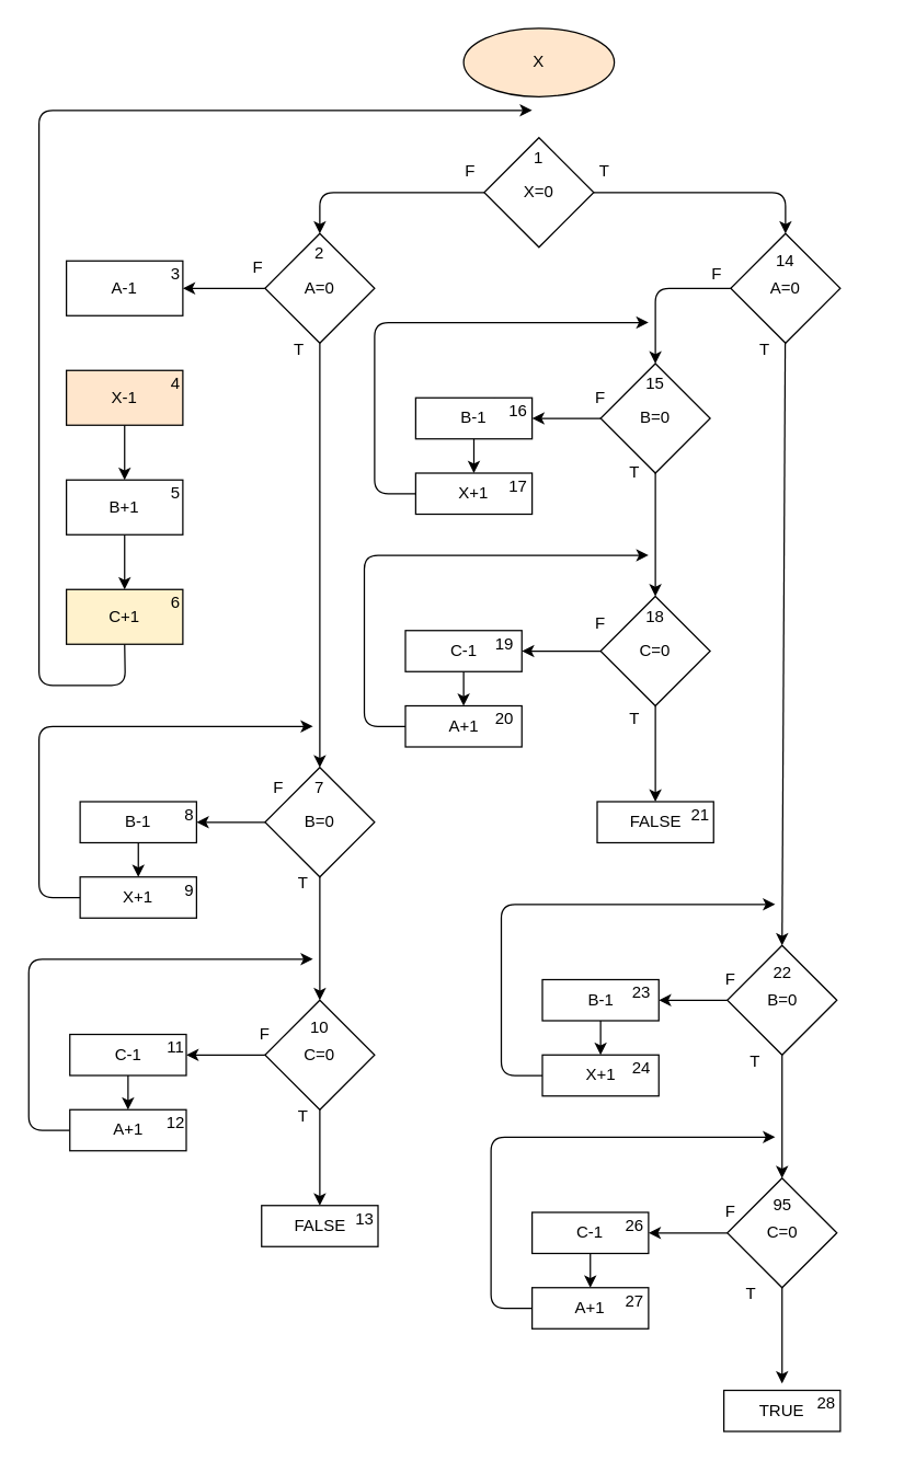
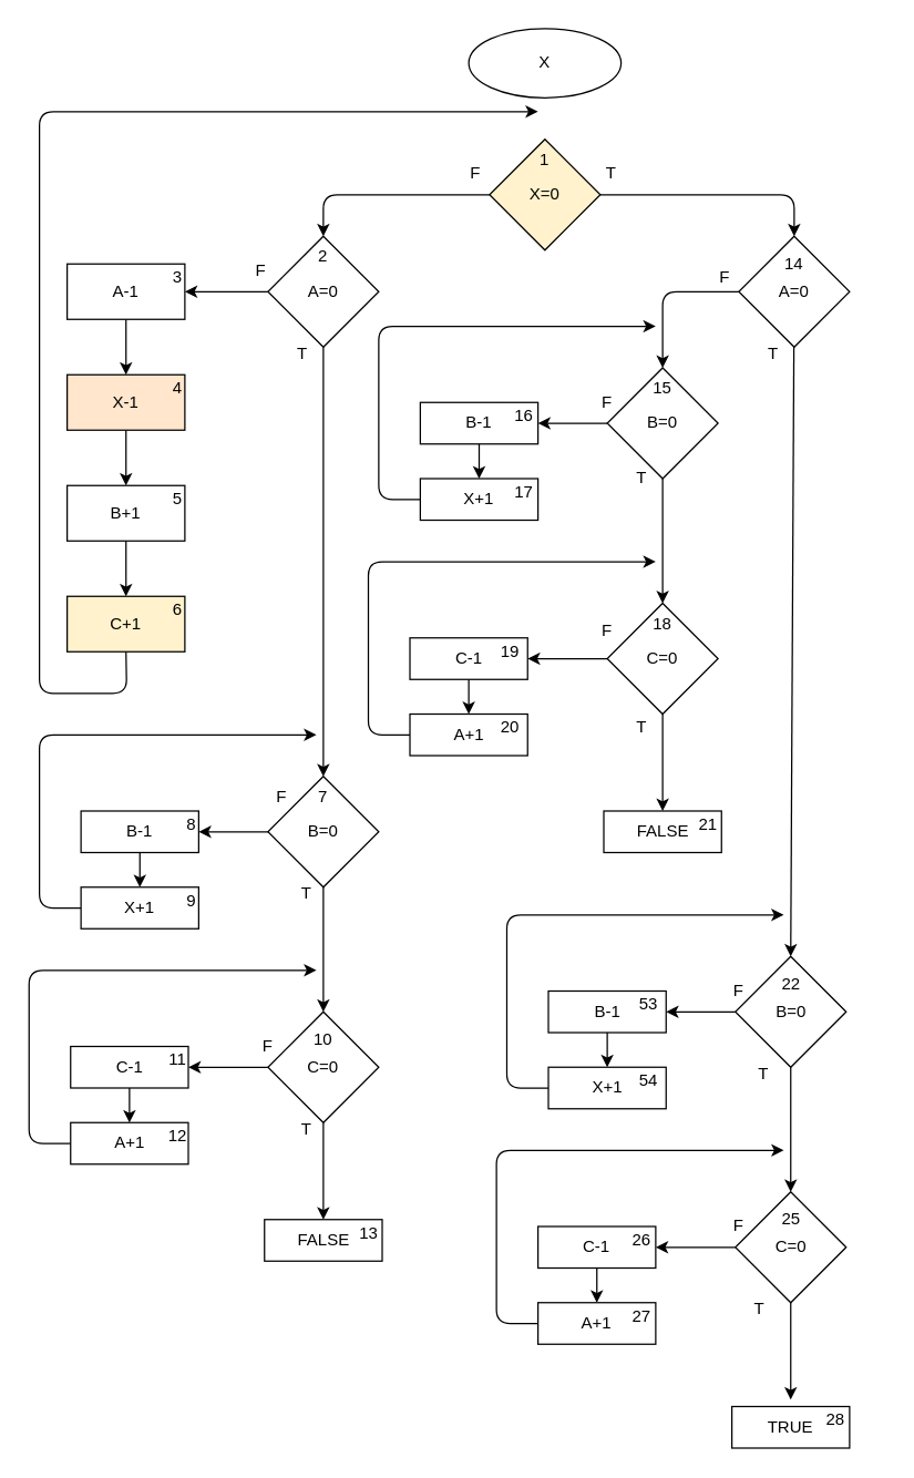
- <mxCell id="2" value="X" style="ellipse;whiteSpace=wrap;html=1;fillColor=#ffe6cc;" parent="1" vertex="1"><mxGeometry x="338" width="110" height="50" as="geometry" y="20" /></mxCell>
+ <mxCell id="2" value="X" style="ellipse;whiteSpace=wrap;html=1;" parent="1" vertex="1"><mxGeometry x="338" width="110" height="50" as="geometry" y="20" /></mxCell>
- <mxCell id="5" value="X=0" style="rhombus;whiteSpace=wrap;html=1;" vertex="1" parent="1"><mxGeometry x="353" y="100" width="80" height="80" as="geometry" /></mxCell>
+ <mxCell id="5" value="X=0" style="rhombus;whiteSpace=wrap;html=1;fillColor=#fff2cc;" vertex="1" parent="1"><mxGeometry x="353" y="100" width="80" height="80" as="geometry" /></mxCell>
+ <mxCell id="19" value="" style="edgeStyle=none;html=1;" edge="1" parent="1" source="20" target="22"><mxGeometry relative="1" as="geometry" /></mxCell>
- <mxCell id="106" value="23" style="text;html=1;strokeColor=none;fillColor=none;align=center;verticalAlign=middle;whiteSpace=wrap;rounded=0;" vertex="1" parent="1"><mxGeometry x="438" y="705" width="60" height="40" as="geometry" /></mxCell>
+ <mxCell id="106" value="53" style="text;html=1;strokeColor=none;fillColor=none;align=center;verticalAlign=middle;whiteSpace=wrap;rounded=0;" vertex="1" parent="1"><mxGeometry x="438" y="705" width="60" height="40" as="geometry" /></mxCell>
- <mxCell id="107" value="24" style="text;html=1;strokeColor=none;fillColor=none;align=center;verticalAlign=middle;whiteSpace=wrap;rounded=0;" vertex="1" parent="1"><mxGeometry x="438" y="760" width="60" height="40" as="geometry" /></mxCell>
+ <mxCell id="107" value="54" style="text;html=1;strokeColor=none;fillColor=none;align=center;verticalAlign=middle;whiteSpace=wrap;rounded=0;" vertex="1" parent="1"><mxGeometry x="438" y="760" width="60" height="40" as="geometry" /></mxCell>
- <mxCell id="108" value="95" style="text;html=1;strokeColor=none;fillColor=none;align=center;verticalAlign=middle;whiteSpace=wrap;rounded=0;" vertex="1" parent="1"><mxGeometry x="540.5" y="860" width="60" height="40" as="geometry" /></mxCell>
+ <mxCell id="108" value="25" style="text;html=1;strokeColor=none;fillColor=none;align=center;verticalAlign=middle;whiteSpace=wrap;rounded=0;" vertex="1" parent="1"><mxGeometry x="540.5" y="860" width="60" height="40" as="geometry" /></mxCell>
